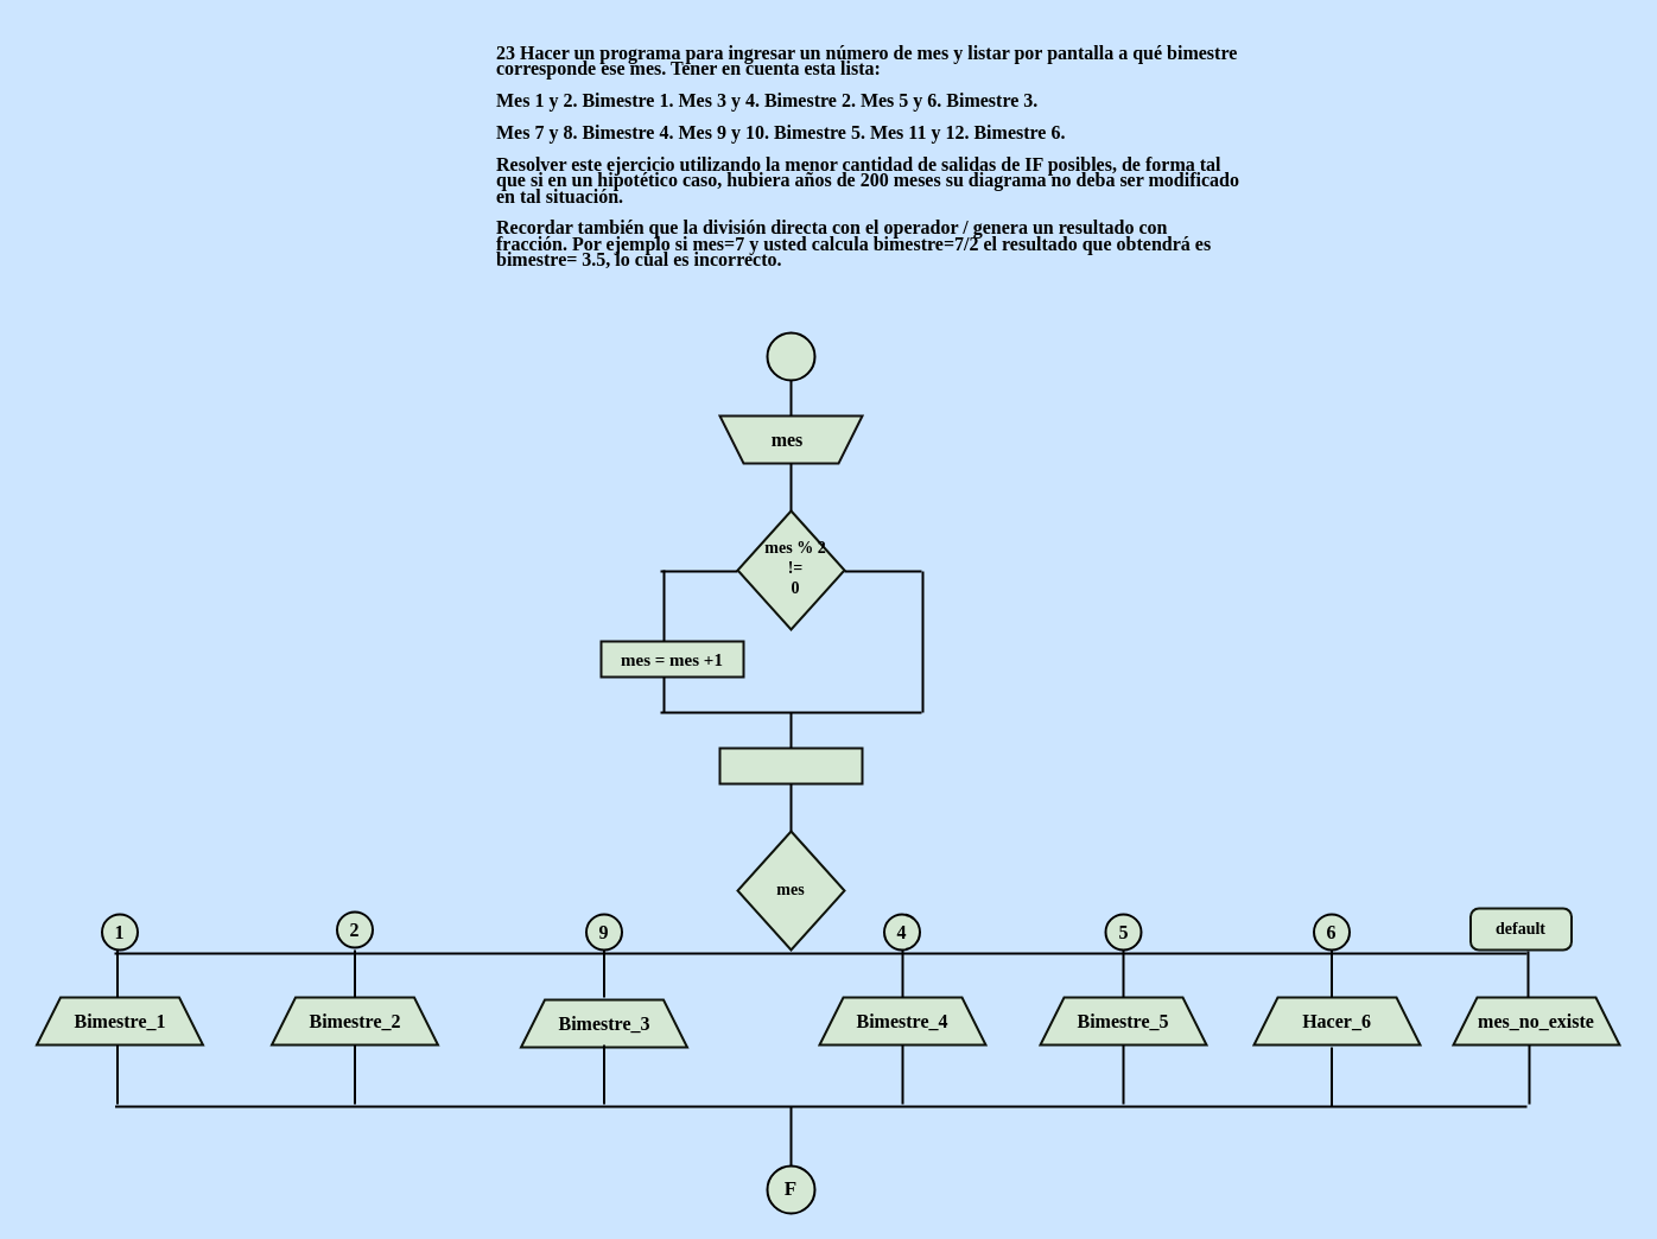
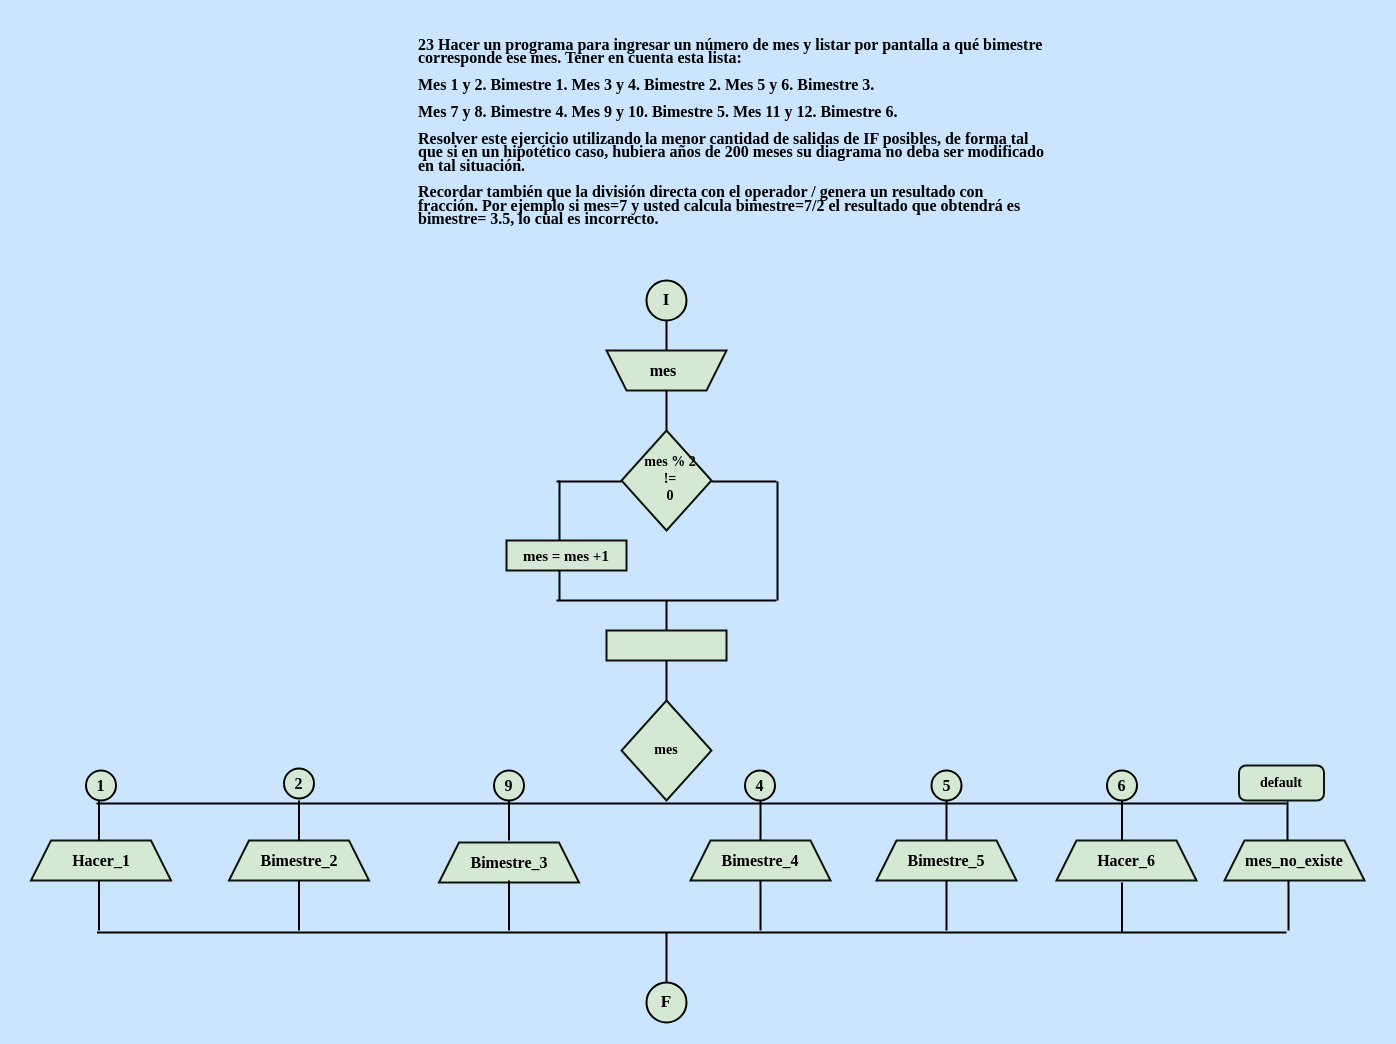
+ <mxCell id="6" value="&lt;b&gt;&lt;font color=&quot;#000000&quot; style=&quot;font-size: 17px;&quot; face=&quot;Comic Sans MS&quot;&gt;I&lt;/font&gt;&lt;/b&gt;" style="text;strokeColor=none;align=center;fillColor=none;html=1;verticalAlign=middle;whiteSpace=wrap;rounded=0;fontFamily=Architects Daughter;fontSource=https%3A%2F%2Ffonts.googleapis.com%2Fcss%3Ffamily%3DArchitects%2BDaughter;" vertex="1" parent="4"><mxGeometry x="5" y="5" width="30" height="30" as="geometry" /></mxCell>
- <mxCell id="48" value="&lt;b&gt;&lt;font color=&quot;#000000&quot; style=&quot;font-size: 16px;&quot; face=&quot;Comic Sans MS&quot;&gt;Bimestre_1&lt;/font&gt;&lt;/b&gt;" style="text;strokeColor=none;align=center;fillColor=none;html=1;verticalAlign=middle;whiteSpace=wrap;rounded=0;fontFamily=Architects Daughter;fontSource=https://fonts.googleapis.com/css?family=Architects+Daughter;" vertex="1" parent="46"><mxGeometry y="5" width="160" height="30" as="geometry" /></mxCell>
+ <mxCell id="48" value="&lt;b&gt;&lt;font color=&quot;#000000&quot; style=&quot;font-size: 16px;&quot; face=&quot;Comic Sans MS&quot;&gt;Hacer_1&lt;/font&gt;&lt;/b&gt;" style="text;strokeColor=none;align=center;fillColor=none;html=1;verticalAlign=middle;whiteSpace=wrap;rounded=0;fontFamily=Architects Daughter;fontSource=https://fonts.googleapis.com/css?family=Architects+Daughter;" vertex="1" parent="46"><mxGeometry y="5" width="160" height="30" as="geometry" /></mxCell>
